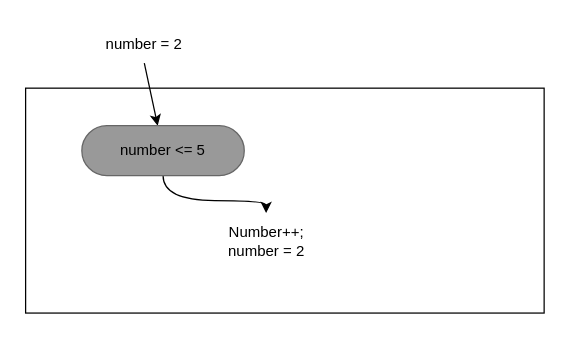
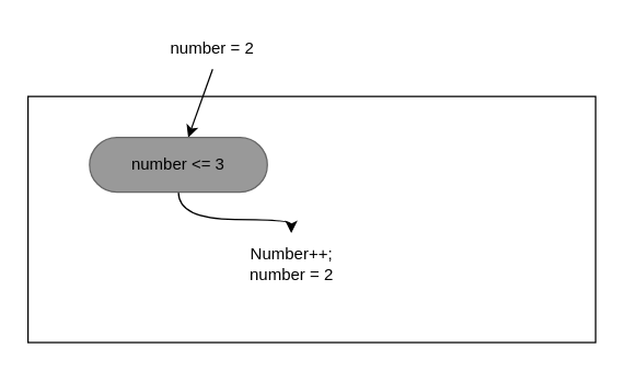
- <mxCell id="4" value="number = 2" style="text;html=1;align=center;verticalAlign=middle;whiteSpace=wrap;rounded=0;" vertex="1" parent="1"><mxGeometry x="65" y="20" width="100" height="30" as="geometry" /></mxCell>
+ <mxCell id="4" value="number = 2" style="text;html=1;align=center;verticalAlign=middle;whiteSpace=wrap;rounded=0;" vertex="1" parent="1"><mxGeometry x="105" y="20" width="100" height="30" as="geometry" /></mxCell>
- <mxCell id="6" value="number &amp;lt;= 5" style="rounded=1;whiteSpace=wrap;html=1;strokeColor=#666666;fillColor=#999999;arcSize=50;" vertex="1" parent="1"><mxGeometry x="65" y="100" width="130" height="40" as="geometry" /></mxCell>
+ <mxCell id="6" value="number &amp;lt;= 3" style="rounded=1;whiteSpace=wrap;html=1;strokeColor=#666666;fillColor=#999999;arcSize=50;" vertex="1" parent="1"><mxGeometry x="65" y="100" width="130" height="40" as="geometry" /></mxCell>
